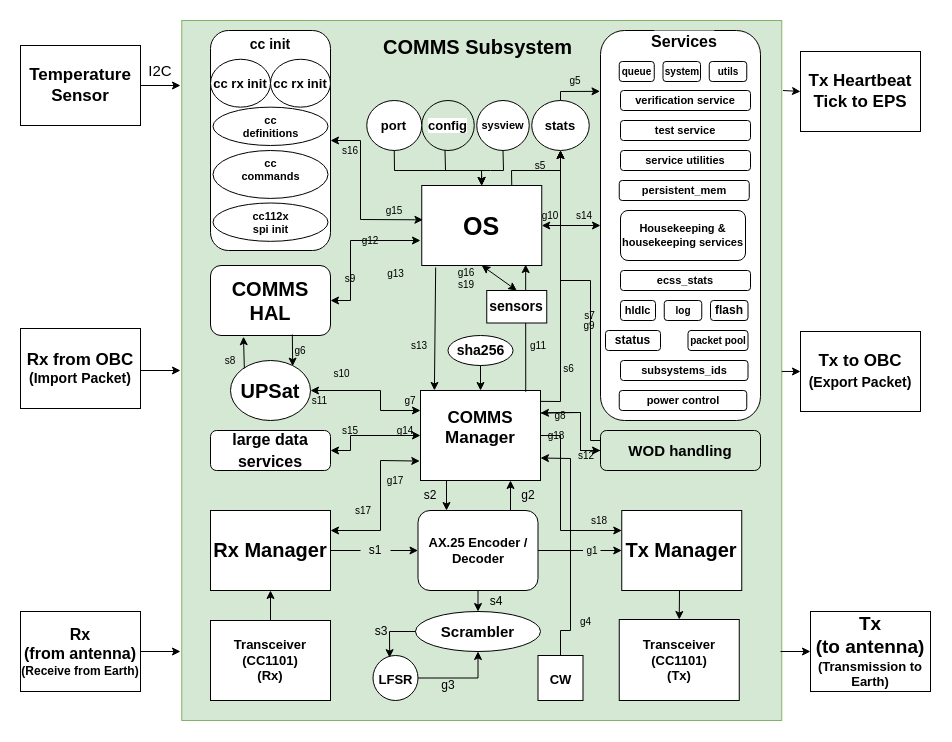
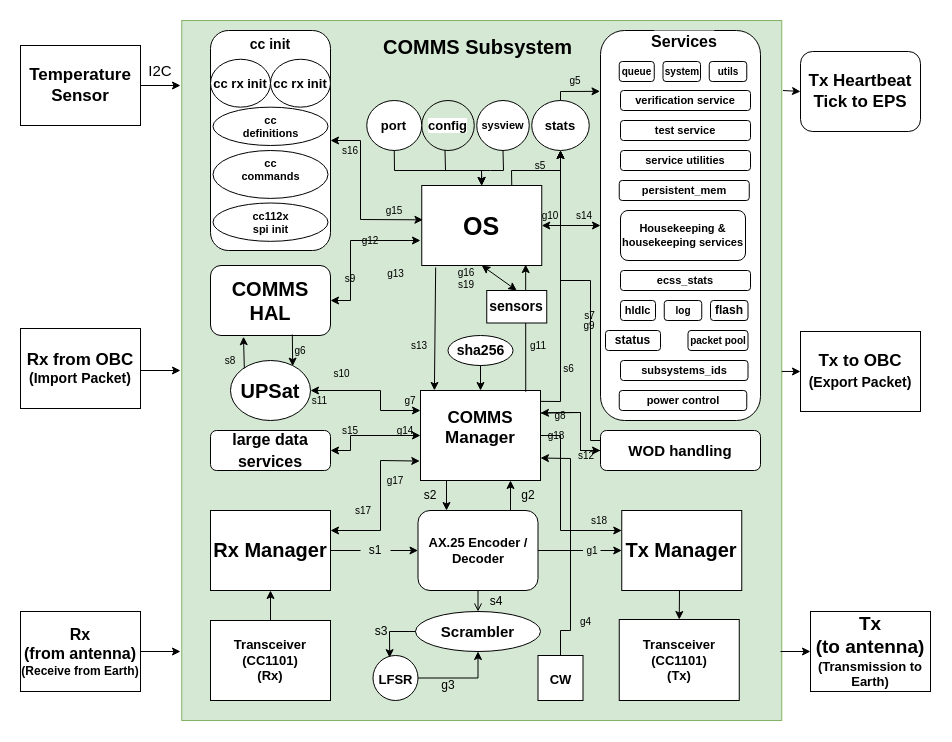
- <mxCell id="6" value="&lt;b&gt;&lt;font style=&quot;font-size: 17px&quot;&gt;Tx Heartbeat Tick to EPS&lt;br&gt;&lt;/font&gt;&lt;/b&gt;" style="rounded=0;whiteSpace=wrap;html=1;fontSize=13;" parent="1" vertex="1"><mxGeometry x="800" y="51" width="120" height="80" as="geometry" /></mxCell>
+ <mxCell id="6" value="&lt;b&gt;&lt;font style=&quot;font-size: 17px&quot;&gt;Tx Heartbeat Tick to EPS&lt;br&gt;&lt;/font&gt;&lt;/b&gt;" style="whiteSpace=wrap;html=1;fontSize=13;rounded=1;" parent="1" vertex="1"><mxGeometry x="800" y="51" width="120" height="80" as="geometry" /></mxCell>
- <mxCell id="30" value="&lt;font style=&quot;font-size: 15px&quot;&gt;WOD handling&lt;br&gt;&lt;/font&gt;" style="rounded=1;whiteSpace=wrap;html=1;fontSize=18;glass=0;fontStyle=1;fillColor=#d5e8d4;" parent="1" vertex="1"><mxGeometry x="600" y="430" width="160" height="40" as="geometry" /></mxCell>
+ <mxCell id="30" value="&lt;font style=&quot;font-size: 15px&quot;&gt;WOD handling&lt;br&gt;&lt;/font&gt;" style="rounded=1;whiteSpace=wrap;html=1;fontSize=18;glass=0;fontStyle=1" parent="1" vertex="1"><mxGeometry x="600" y="430" width="160" height="40" as="geometry" /></mxCell>
- <mxCell id="76" value="" style="endArrow=classic;html=1;rounded=0;fontSize=11;endSize=6;entryX=0.5;entryY=0;entryDx=0;entryDy=0;exitX=0.5;exitY=1;exitDx=0;exitDy=0;" parent="1" source="15" target="31" edge="1"><mxGeometry width="50" height="50" relative="1" as="geometry"><mxPoint x="350" y="600" as="sourcePoint" /><mxPoint x="400" y="550" as="targetPoint" /></mxGeometry></mxCell>
+ <mxCell id="76" value="" style="endArrow=open;html=1;rounded=0;fontSize=11;endSize=6;entryX=0.5;entryY=0;entryDx=0;entryDy=0;exitX=0.5;exitY=1;exitDx=0;exitDy=0;" parent="1" source="15" target="31" edge="1"><mxGeometry width="50" height="50" relative="1" as="geometry"><mxPoint x="350" y="600" as="sourcePoint" /><mxPoint x="400" y="550" as="targetPoint" /></mxGeometry></mxCell>
